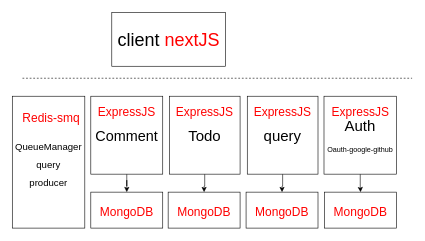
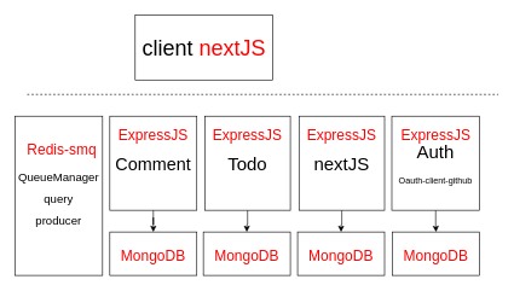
- <mxCell id="17" value="Redis-smq" style="text;html=1;strokeColor=none;fillColor=none;align=center;verticalAlign=middle;whiteSpace=wrap;rounded=0;fontSize=20;fontColor=#FF0000;" parent="1" vertex="1"><mxGeometry x="35" y="180" width="100" height="30" as="geometry" /></mxCell>
+ <mxCell id="17" value="Redis-smq" style="text;html=1;strokeColor=none;fillColor=none;align=center;verticalAlign=middle;whiteSpace=wrap;rounded=0;fontSize=20;fontColor=#FF0000;" parent="1" vertex="1"><mxGeometry x="35" y="190" width="100" height="30" as="geometry" /></mxCell>
- <mxCell id="19" value="&lt;font style=&quot;font-size: 25px&quot;&gt;query&lt;/font&gt;" style="rounded=0;whiteSpace=wrap;html=1;fontSize=30;" parent="1" vertex="1"><mxGeometry x="412" y="160" width="118" height="130" as="geometry" /></mxCell>
+ <mxCell id="19" value="&lt;font style=&quot;font-size: 25px&quot;&gt;nextJS&lt;/font&gt;" style="rounded=0;whiteSpace=wrap;html=1;fontSize=30;" parent="1" vertex="1"><mxGeometry x="412" y="160" width="118" height="130" as="geometry" /></mxCell>
- <mxCell id="8" value="&lt;font style=&quot;font-size: 25px&quot;&gt;Auth&lt;/font&gt;&lt;br style=&quot;font-size: 14px&quot;&gt;&lt;font style=&quot;font-size: 12px&quot;&gt;Oauth-google-github&lt;/font&gt;" style="rounded=0;whiteSpace=wrap;html=1;fontSize=30;" parent="1" vertex="1"><mxGeometry x="540" y="160" width="121" height="130" as="geometry" /></mxCell>
+ <mxCell id="8" value="&lt;font style=&quot;font-size: 25px&quot;&gt;Auth&lt;/font&gt;&lt;br style=&quot;font-size: 14px&quot;&gt;&lt;font style=&quot;font-size: 12px&quot;&gt;Oauth-client-github&lt;/font&gt;" style="rounded=0;whiteSpace=wrap;html=1;fontSize=30;" parent="1" vertex="1"><mxGeometry x="540" y="160" width="121" height="130" as="geometry" /></mxCell>
